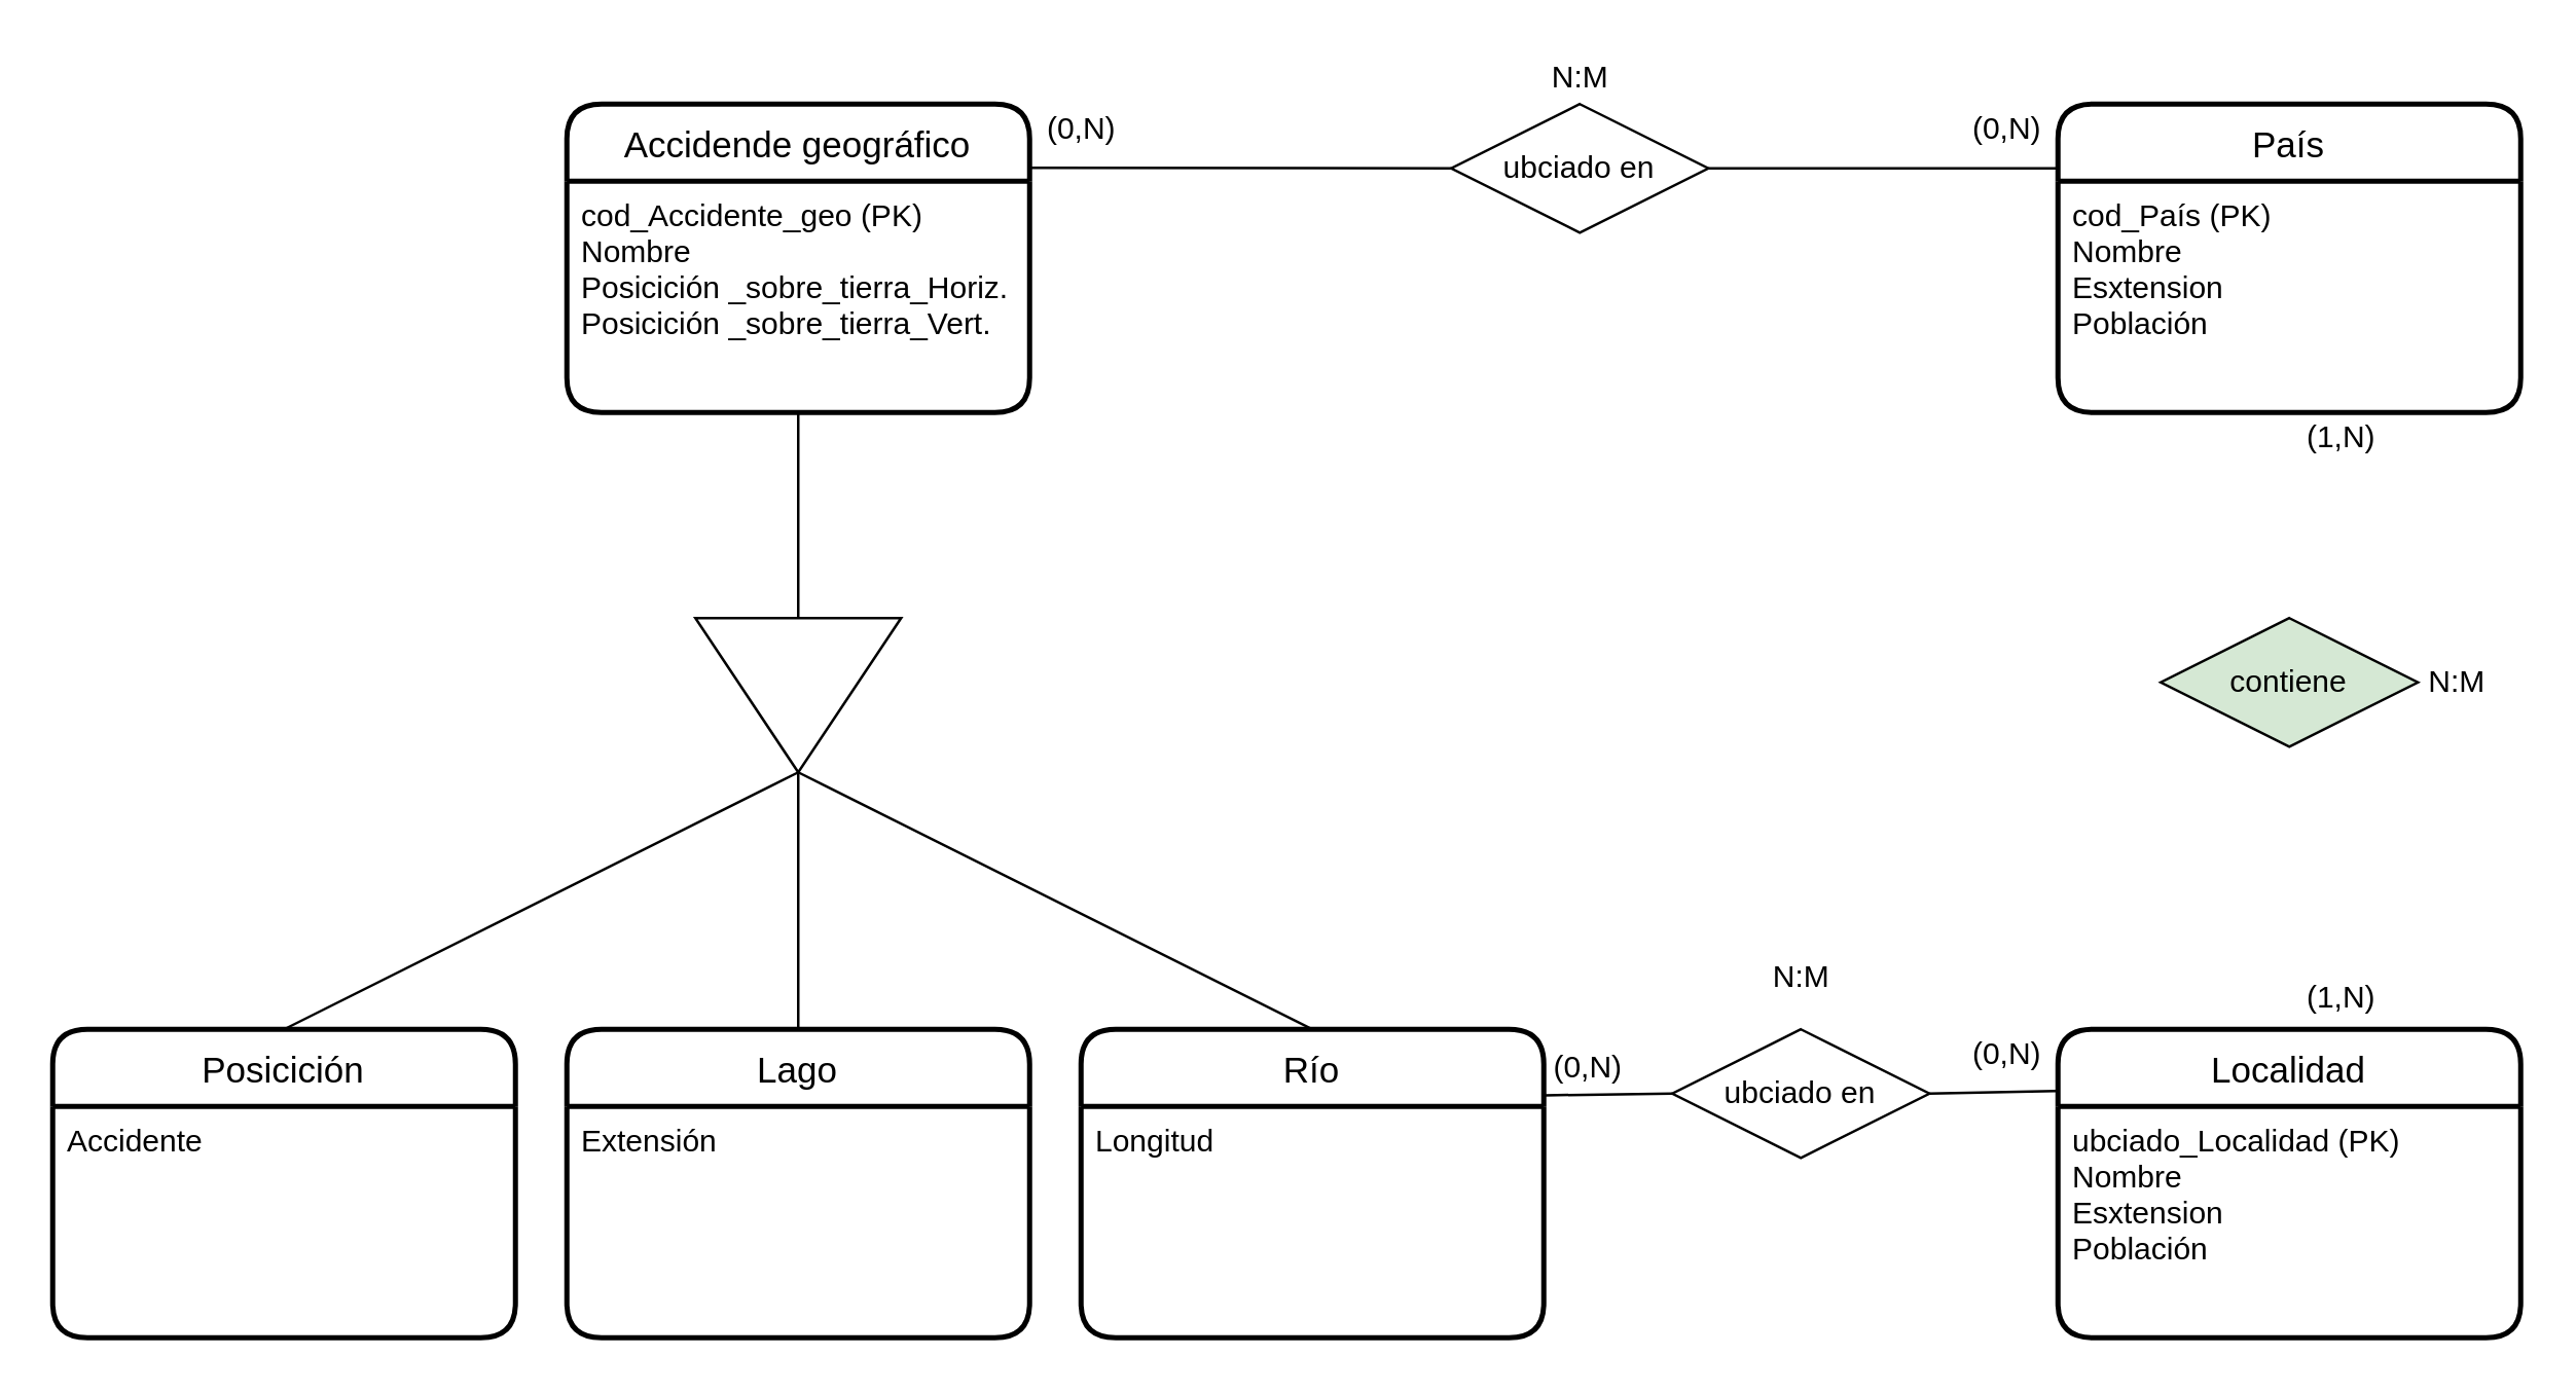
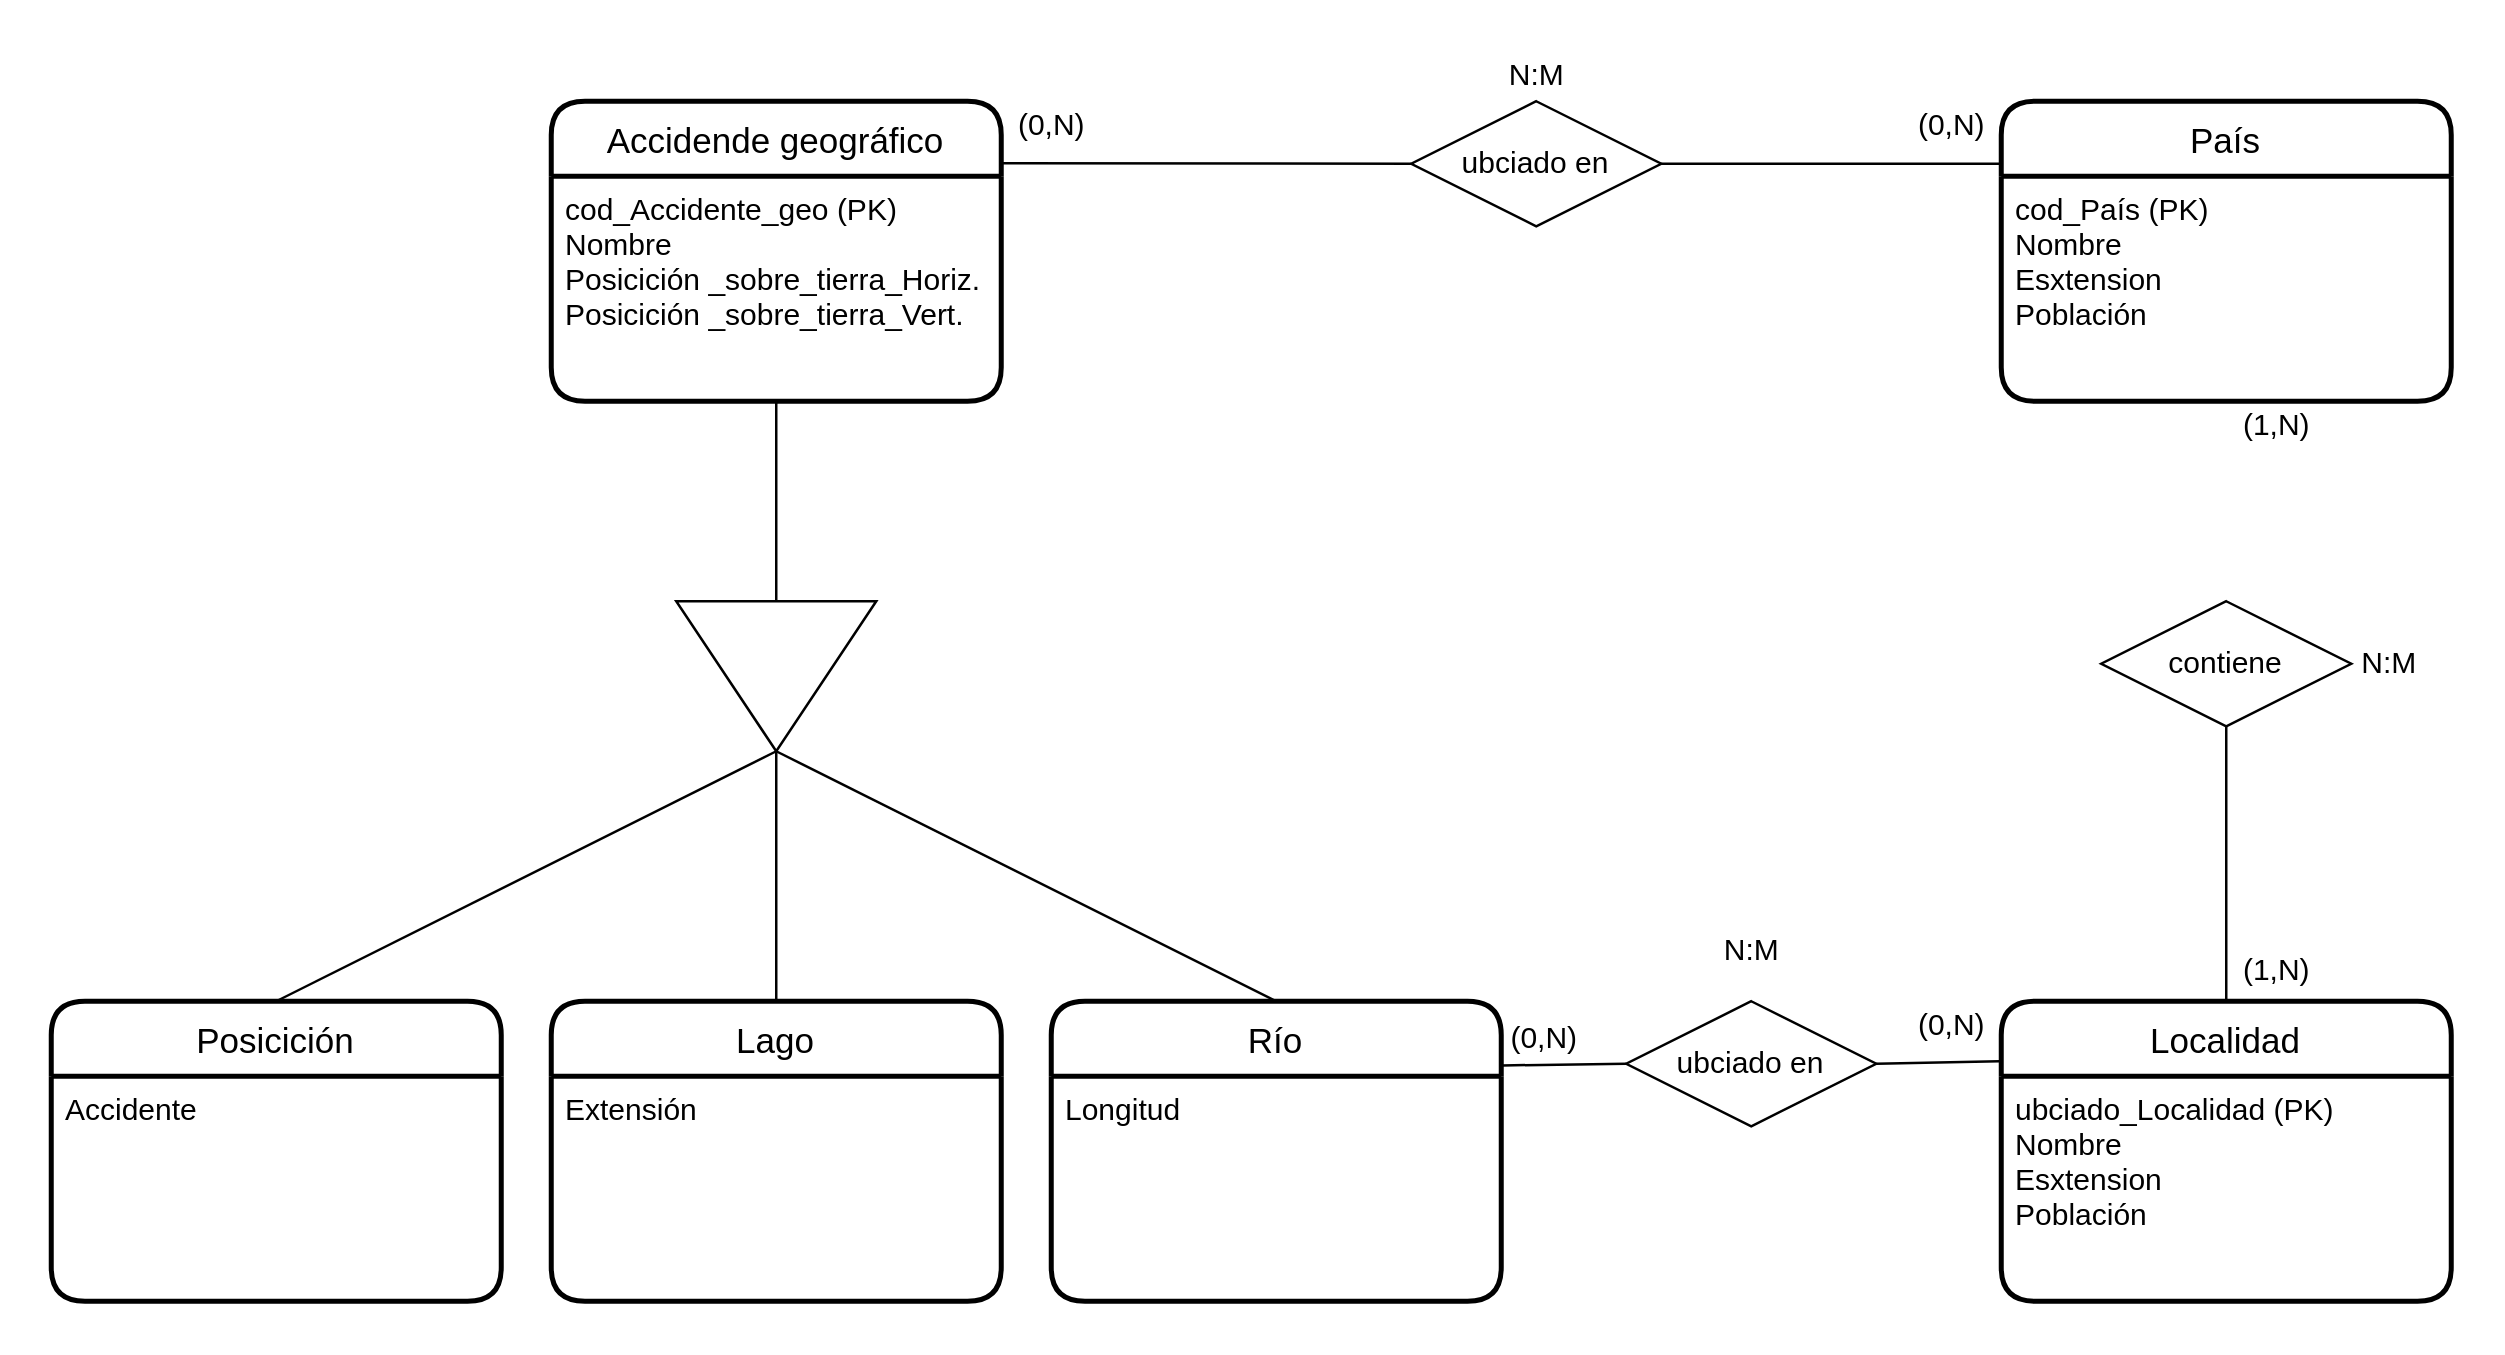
- <mxCell id="16" value="contiene" style="rhombus;whiteSpace=wrap;html=1;fillColor=#d5e8d4;" parent="1" vertex="1"><mxGeometry x="840" y="240" width="100" height="50" as="geometry" /></mxCell>
+ <mxCell id="16" value="contiene" style="rhombus;whiteSpace=wrap;html=1;" parent="1" vertex="1"><mxGeometry x="840" y="240" width="100" height="50" as="geometry" /></mxCell>
+ <mxCell id="24" value="" style="endArrow=none;html=1;exitX=0.5;exitY=1;exitDx=0;exitDy=0;entryX=0.5;entryY=0;entryDx=0;entryDy=0;" parent="1" source="16" target="14" edge="1"><mxGeometry width="50" height="50" relative="1" as="geometry"><mxPoint x="900" y="250" as="sourcePoint" /><mxPoint x="900" y="170" as="targetPoint" /></mxGeometry></mxCell>
